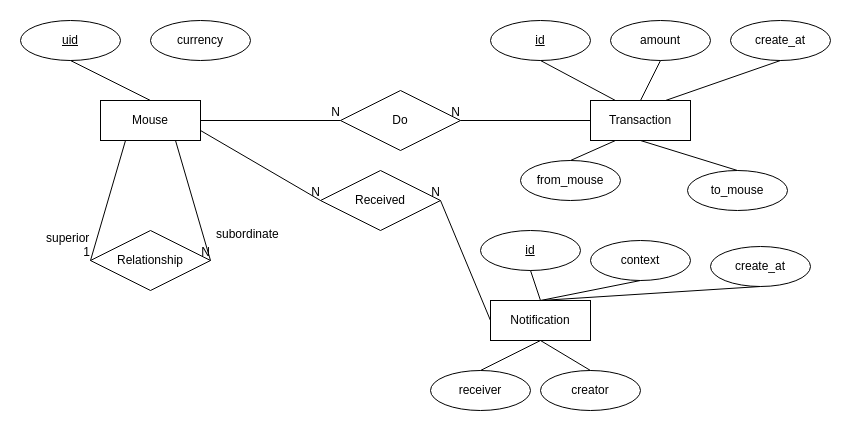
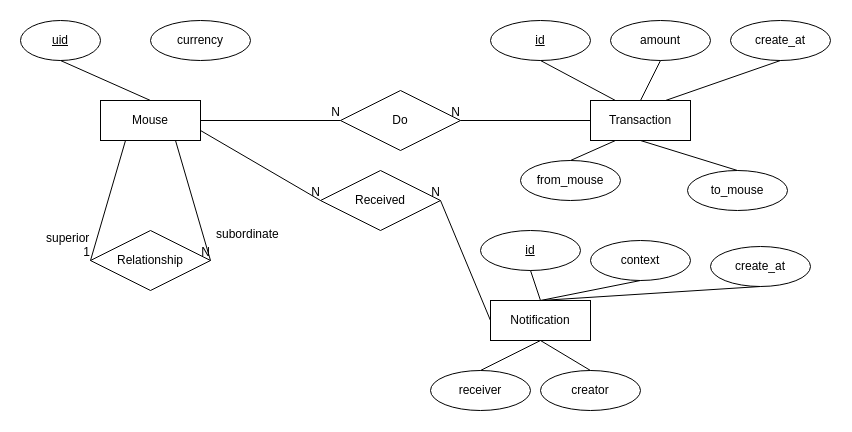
- <mxCell id="3" value="uid" style="ellipse;whiteSpace=wrap;html=1;align=center;fontStyle=4;" parent="1" vertex="1"><mxGeometry x="20" y="20" width="100" height="40" as="geometry" /></mxCell>
+ <mxCell id="3" value="uid" style="ellipse;whiteSpace=wrap;html=1;align=center;fontStyle=4;" parent="1" vertex="1"><mxGeometry x="20" y="20" width="80" height="40" as="geometry" /></mxCell>
